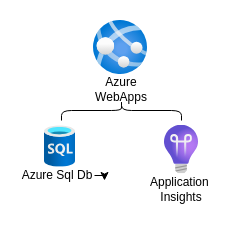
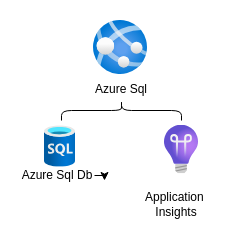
- <mxCell id="9" value="Azure WebApps" style="text;html=1;strokeColor=none;fillColor=none;align=center;verticalAlign=middle;whiteSpace=wrap;rounded=0;" vertex="1" parent="1"><mxGeometry x="91" y="74" width="60" height="30" as="geometry" /></mxCell>
+ <mxCell id="9" value="Azure Sql" style="text;html=1;strokeColor=none;fillColor=none;align=center;verticalAlign=middle;whiteSpace=wrap;rounded=0;" vertex="1" parent="1"><mxGeometry x="91" y="74" width="60" height="30" as="geometry" /></mxCell>
- <mxCell id="6" value="Application&amp;nbsp;&lt;br&gt;Insights" style="text;html=1;strokeColor=none;fillColor=none;align=center;verticalAlign=middle;whiteSpace=wrap;rounded=0;" vertex="1" parent="1"><mxGeometry x="151" y="173.68" width="60" height="30" as="geometry" /></mxCell>
+ <mxCell id="6" value="Application&amp;nbsp;&lt;br&gt;Insights" style="text;html=1;strokeColor=none;fillColor=none;align=center;verticalAlign=middle;whiteSpace=wrap;rounded=0;" vertex="1" parent="1"><mxGeometry x="146" y="188.68" width="60" height="30" as="geometry" /></mxCell>
